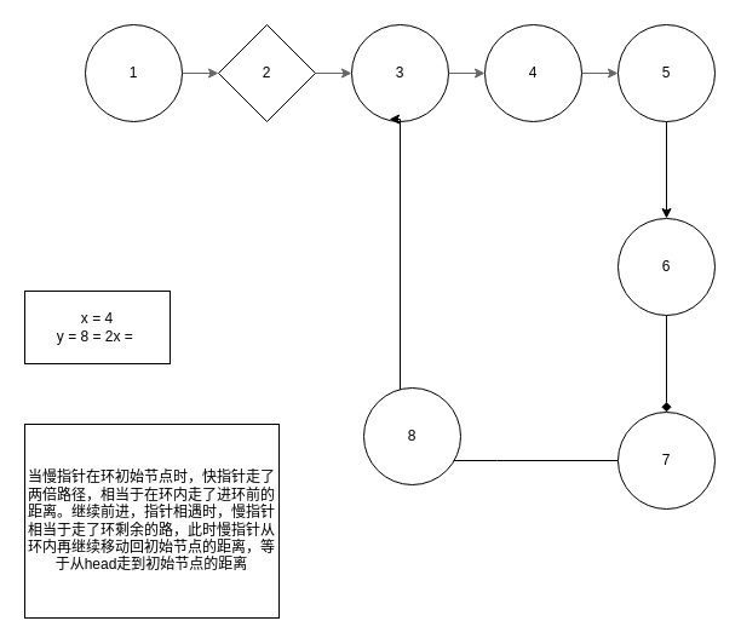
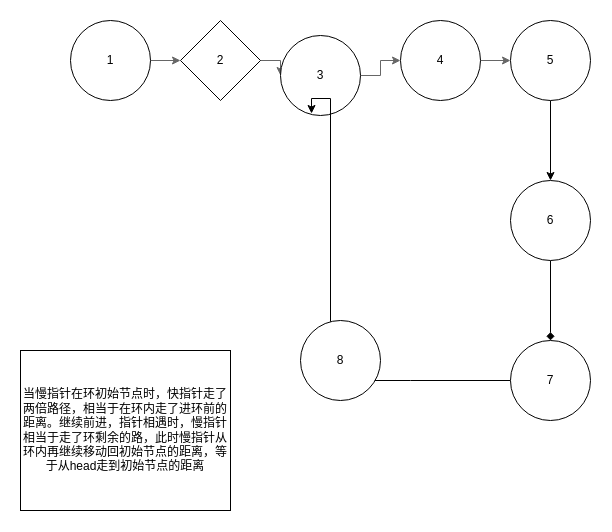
- <mxCell id="7" value="3" style="ellipse;whiteSpace=wrap;html=1;aspect=fixed;" vertex="1" parent="1"><mxGeometry x="290" y="20" width="80" height="80" as="geometry" /></mxCell>
+ <mxCell id="7" value="3" style="ellipse;whiteSpace=wrap;html=1;aspect=fixed;" vertex="1" parent="1"><mxGeometry x="280" y="35" width="80" height="80" as="geometry" /></mxCell>
- <mxCell id="16" value="x = 4&lt;br&gt;y = 8 = 2x =&amp;nbsp;" style="rounded=0;whiteSpace=wrap;html=1;" vertex="1" parent="1"><mxGeometry x="20" y="240" width="120" height="60" as="geometry" /></mxCell>
